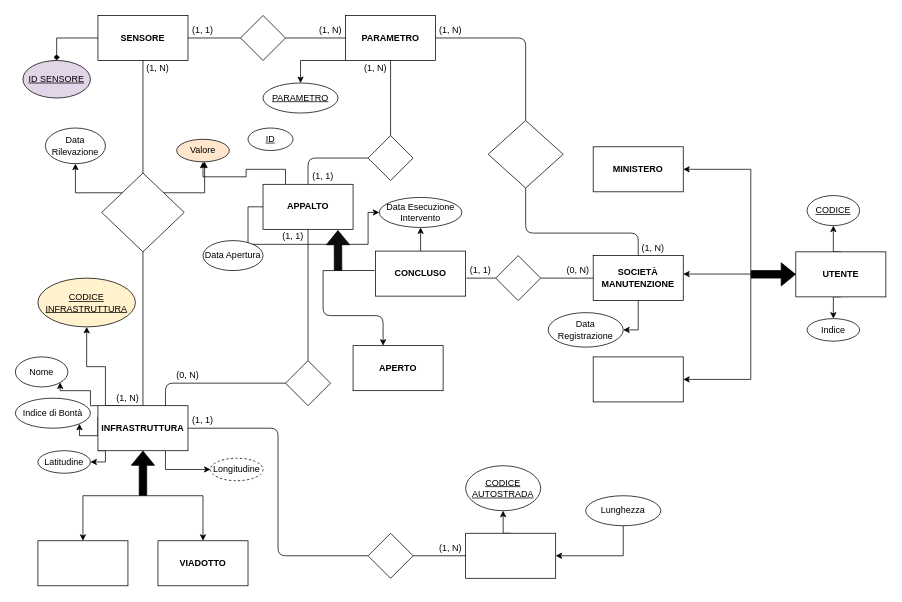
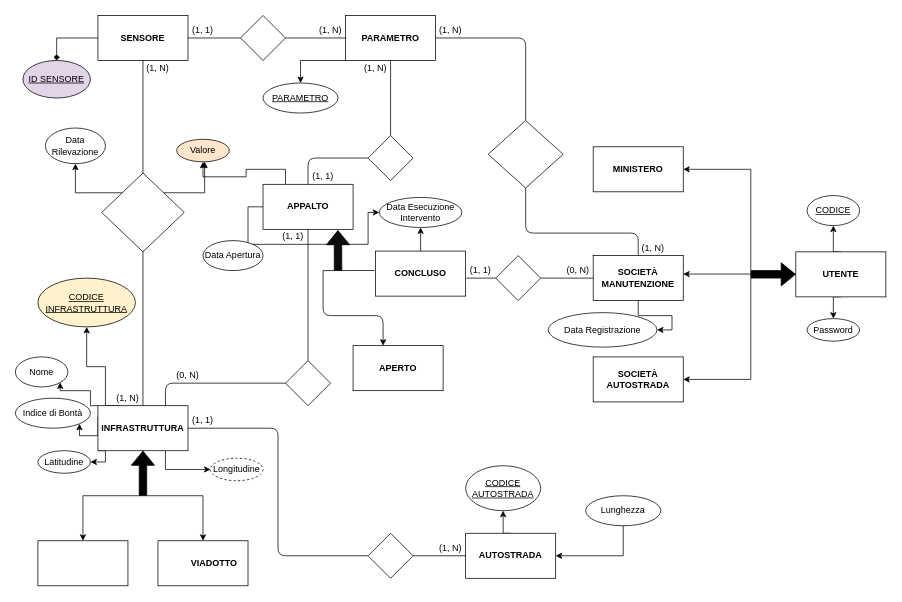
- <mxCell id="79" value="ID" style="ellipse;whiteSpace=wrap;html=1;align=center;fontStyle=4;" parent="1" vertex="1"><mxGeometry x="330" y="170" width="60" height="30" as="geometry" /></mxCell>
- <mxCell id="83" value="Data Registrazione" style="ellipse;whiteSpace=wrap;html=1;align=center;" parent="1" vertex="1"><mxGeometry x="730" y="416" width="100" height="46" as="geometry" /></mxCell>
+ <mxCell id="83" value="Data Registrazione" style="ellipse;whiteSpace=wrap;html=1;align=center;" parent="1" vertex="1"><mxGeometry x="730" y="416" width="145" height="46" as="geometry" /></mxCell>
- <mxCell id="82" value="Indice" style="ellipse;whiteSpace=wrap;html=1;align=center;" parent="1" vertex="1"><mxGeometry x="1075" y="424" width="70" height="30" as="geometry" /></mxCell>
+ <mxCell id="82" value="Password" style="ellipse;whiteSpace=wrap;html=1;align=center;" parent="1" vertex="1"><mxGeometry x="1075" y="424" width="70" height="30" as="geometry" /></mxCell>
+ <mxCell id="27" value="&lt;div&gt;&lt;b&gt;SOCIETÀ&lt;/b&gt;&lt;/div&gt;&lt;div&gt;&lt;b&gt;AUTOSTRADA&lt;br&gt;&lt;/b&gt;&lt;/div&gt;" style="text;html=1;strokeColor=none;fillColor=none;align=center;verticalAlign=middle;whiteSpace=wrap;rounded=0;comic=0;" parent="1" vertex="1"><mxGeometry x="810" y="490" width="80" height="30" as="geometry" /></mxCell>
+ <mxCell id="33" value="&lt;b&gt;AUTOSTRADA&lt;/b&gt;" style="text;html=1;strokeColor=none;fillColor=none;align=center;verticalAlign=middle;whiteSpace=wrap;rounded=0;comic=0;" parent="1" vertex="1"><mxGeometry x="650" y="725" width="60" height="30" as="geometry" /></mxCell>
- <mxCell id="15" value="&lt;b&gt;VIADOTTO&lt;/b&gt;" style="text;html=1;strokeColor=none;fillColor=none;align=center;verticalAlign=middle;whiteSpace=wrap;rounded=0;comic=0;" parent="1" vertex="1"><mxGeometry x="240" y="735" width="60" height="30" as="geometry" /></mxCell>
+ <mxCell id="15" value="&lt;b&gt;VIADOTTO&lt;/b&gt;" style="text;html=1;strokeColor=none;fillColor=none;align=center;verticalAlign=middle;whiteSpace=wrap;rounded=0;comic=0;" parent="1" vertex="1"><mxGeometry x="255" y="735" width="60" height="30" as="geometry" /></mxCell>
